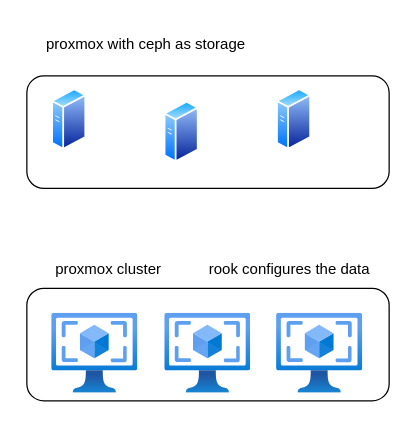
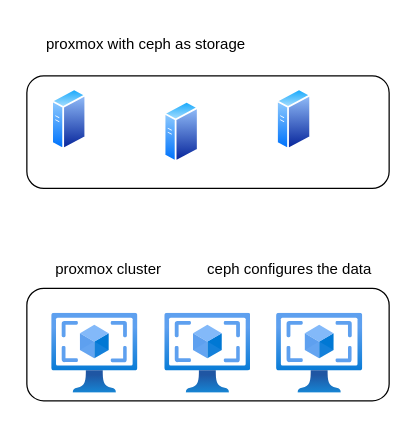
- <mxCell id="11" value="rook configures the data" style="text;html=1;align=center;verticalAlign=middle;resizable=0;points=[];autosize=1;strokeColor=none;fillColor=none;" vertex="1" parent="1"><mxGeometry x="151" y="200" width="160" height="30" as="geometry" /></mxCell>
+ <mxCell id="11" value="ceph configures the data" style="text;html=1;align=center;verticalAlign=middle;resizable=0;points=[];autosize=1;strokeColor=none;fillColor=none;" vertex="1" parent="1"><mxGeometry x="151" y="200" width="160" height="30" as="geometry" /></mxCell>
